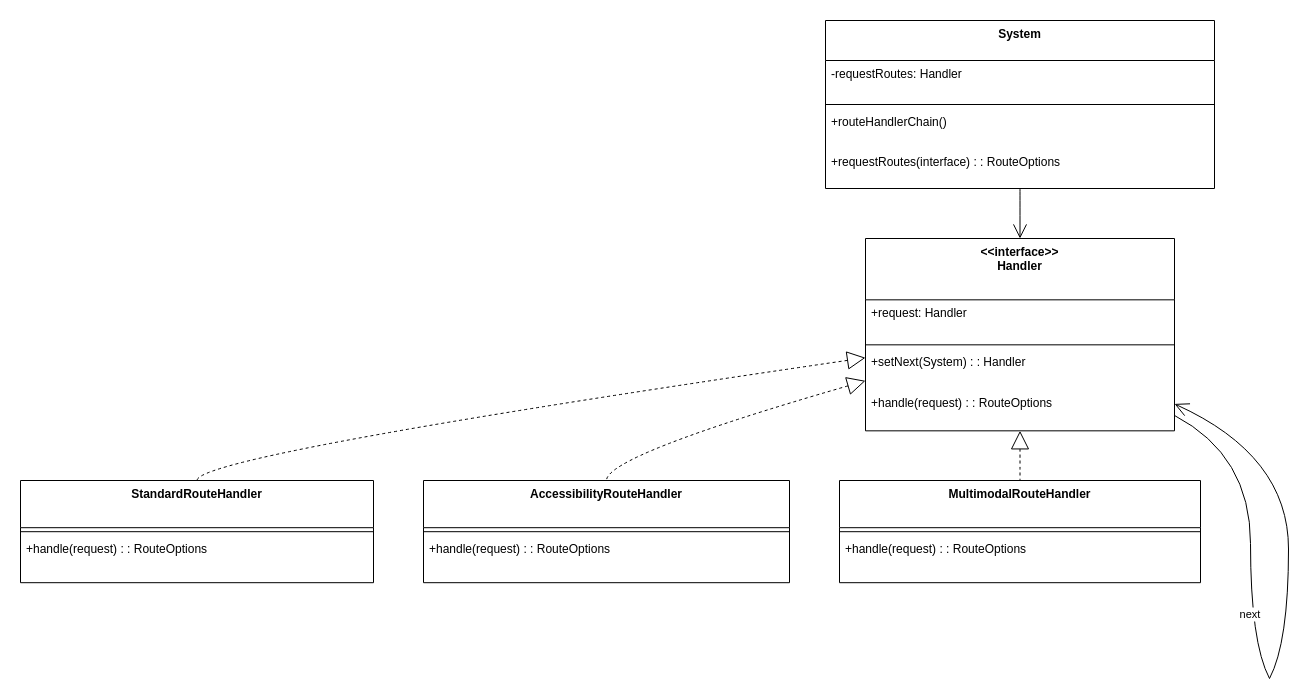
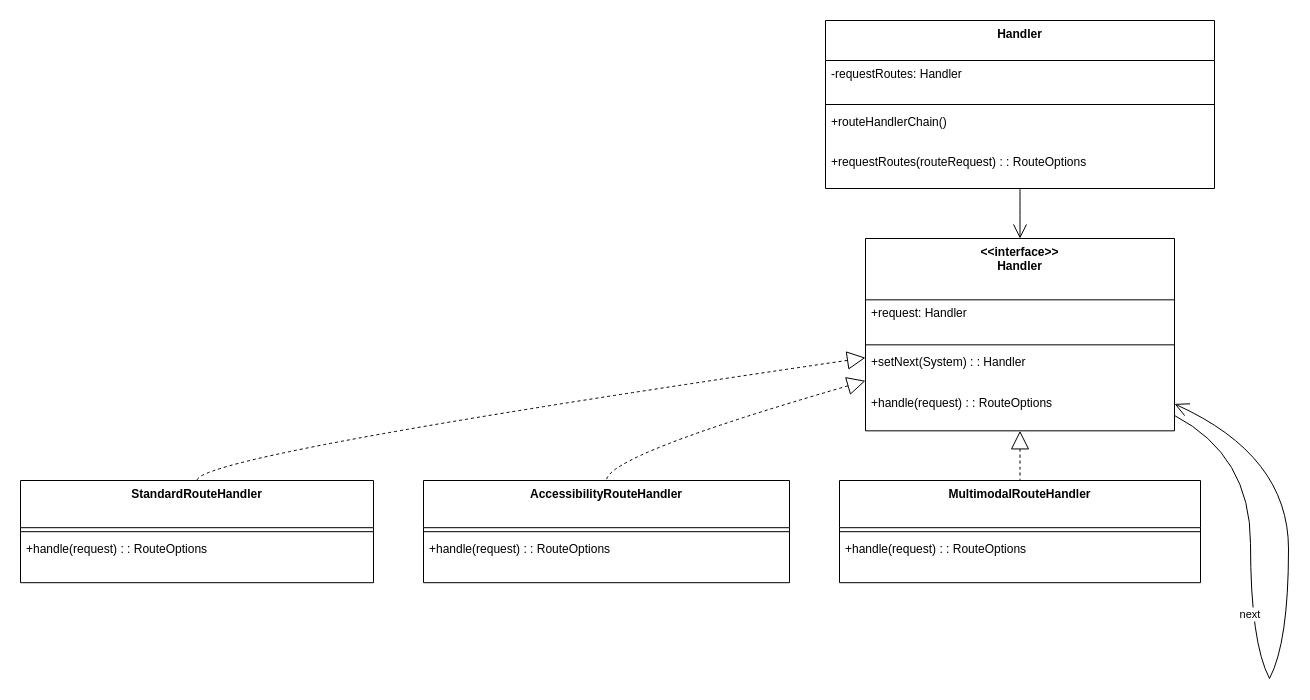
- <mxCell id="16" value="System" style="swimlane;fontStyle=1;align=center;verticalAlign=top;childLayout=stackLayout;horizontal=1;startSize=40;horizontalStack=0;resizeParent=1;resizeParentMax=0;resizeLast=0;collapsible=0;marginBottom=0;" vertex="1" parent="1"><mxGeometry x="825" y="20" width="389" height="168" as="geometry" /></mxCell>
+ <mxCell id="16" value="Handler" style="swimlane;fontStyle=1;align=center;verticalAlign=top;childLayout=stackLayout;horizontal=1;startSize=40;horizontalStack=0;resizeParent=1;resizeParentMax=0;resizeLast=0;collapsible=0;marginBottom=0;" vertex="1" parent="1"><mxGeometry x="825" y="20" width="389" height="168" as="geometry" /></mxCell>
- <mxCell id="20" value="+requestRoutes(interface) : : RouteOptions" style="text;strokeColor=none;fillColor=none;align=left;verticalAlign=top;spacingLeft=4;spacingRight=4;overflow=hidden;rotatable=0;points=[[0,0.5],[1,0.5]];portConstraint=eastwest;" vertex="1" parent="16"><mxGeometry y="128" width="389" height="40" as="geometry" /></mxCell>
+ <mxCell id="20" value="+requestRoutes(routeRequest) : : RouteOptions" style="text;strokeColor=none;fillColor=none;align=left;verticalAlign=top;spacingLeft=4;spacingRight=4;overflow=hidden;rotatable=0;points=[[0,0.5],[1,0.5]];portConstraint=eastwest;" vertex="1" parent="16"><mxGeometry y="128" width="389" height="40" as="geometry" /></mxCell>
